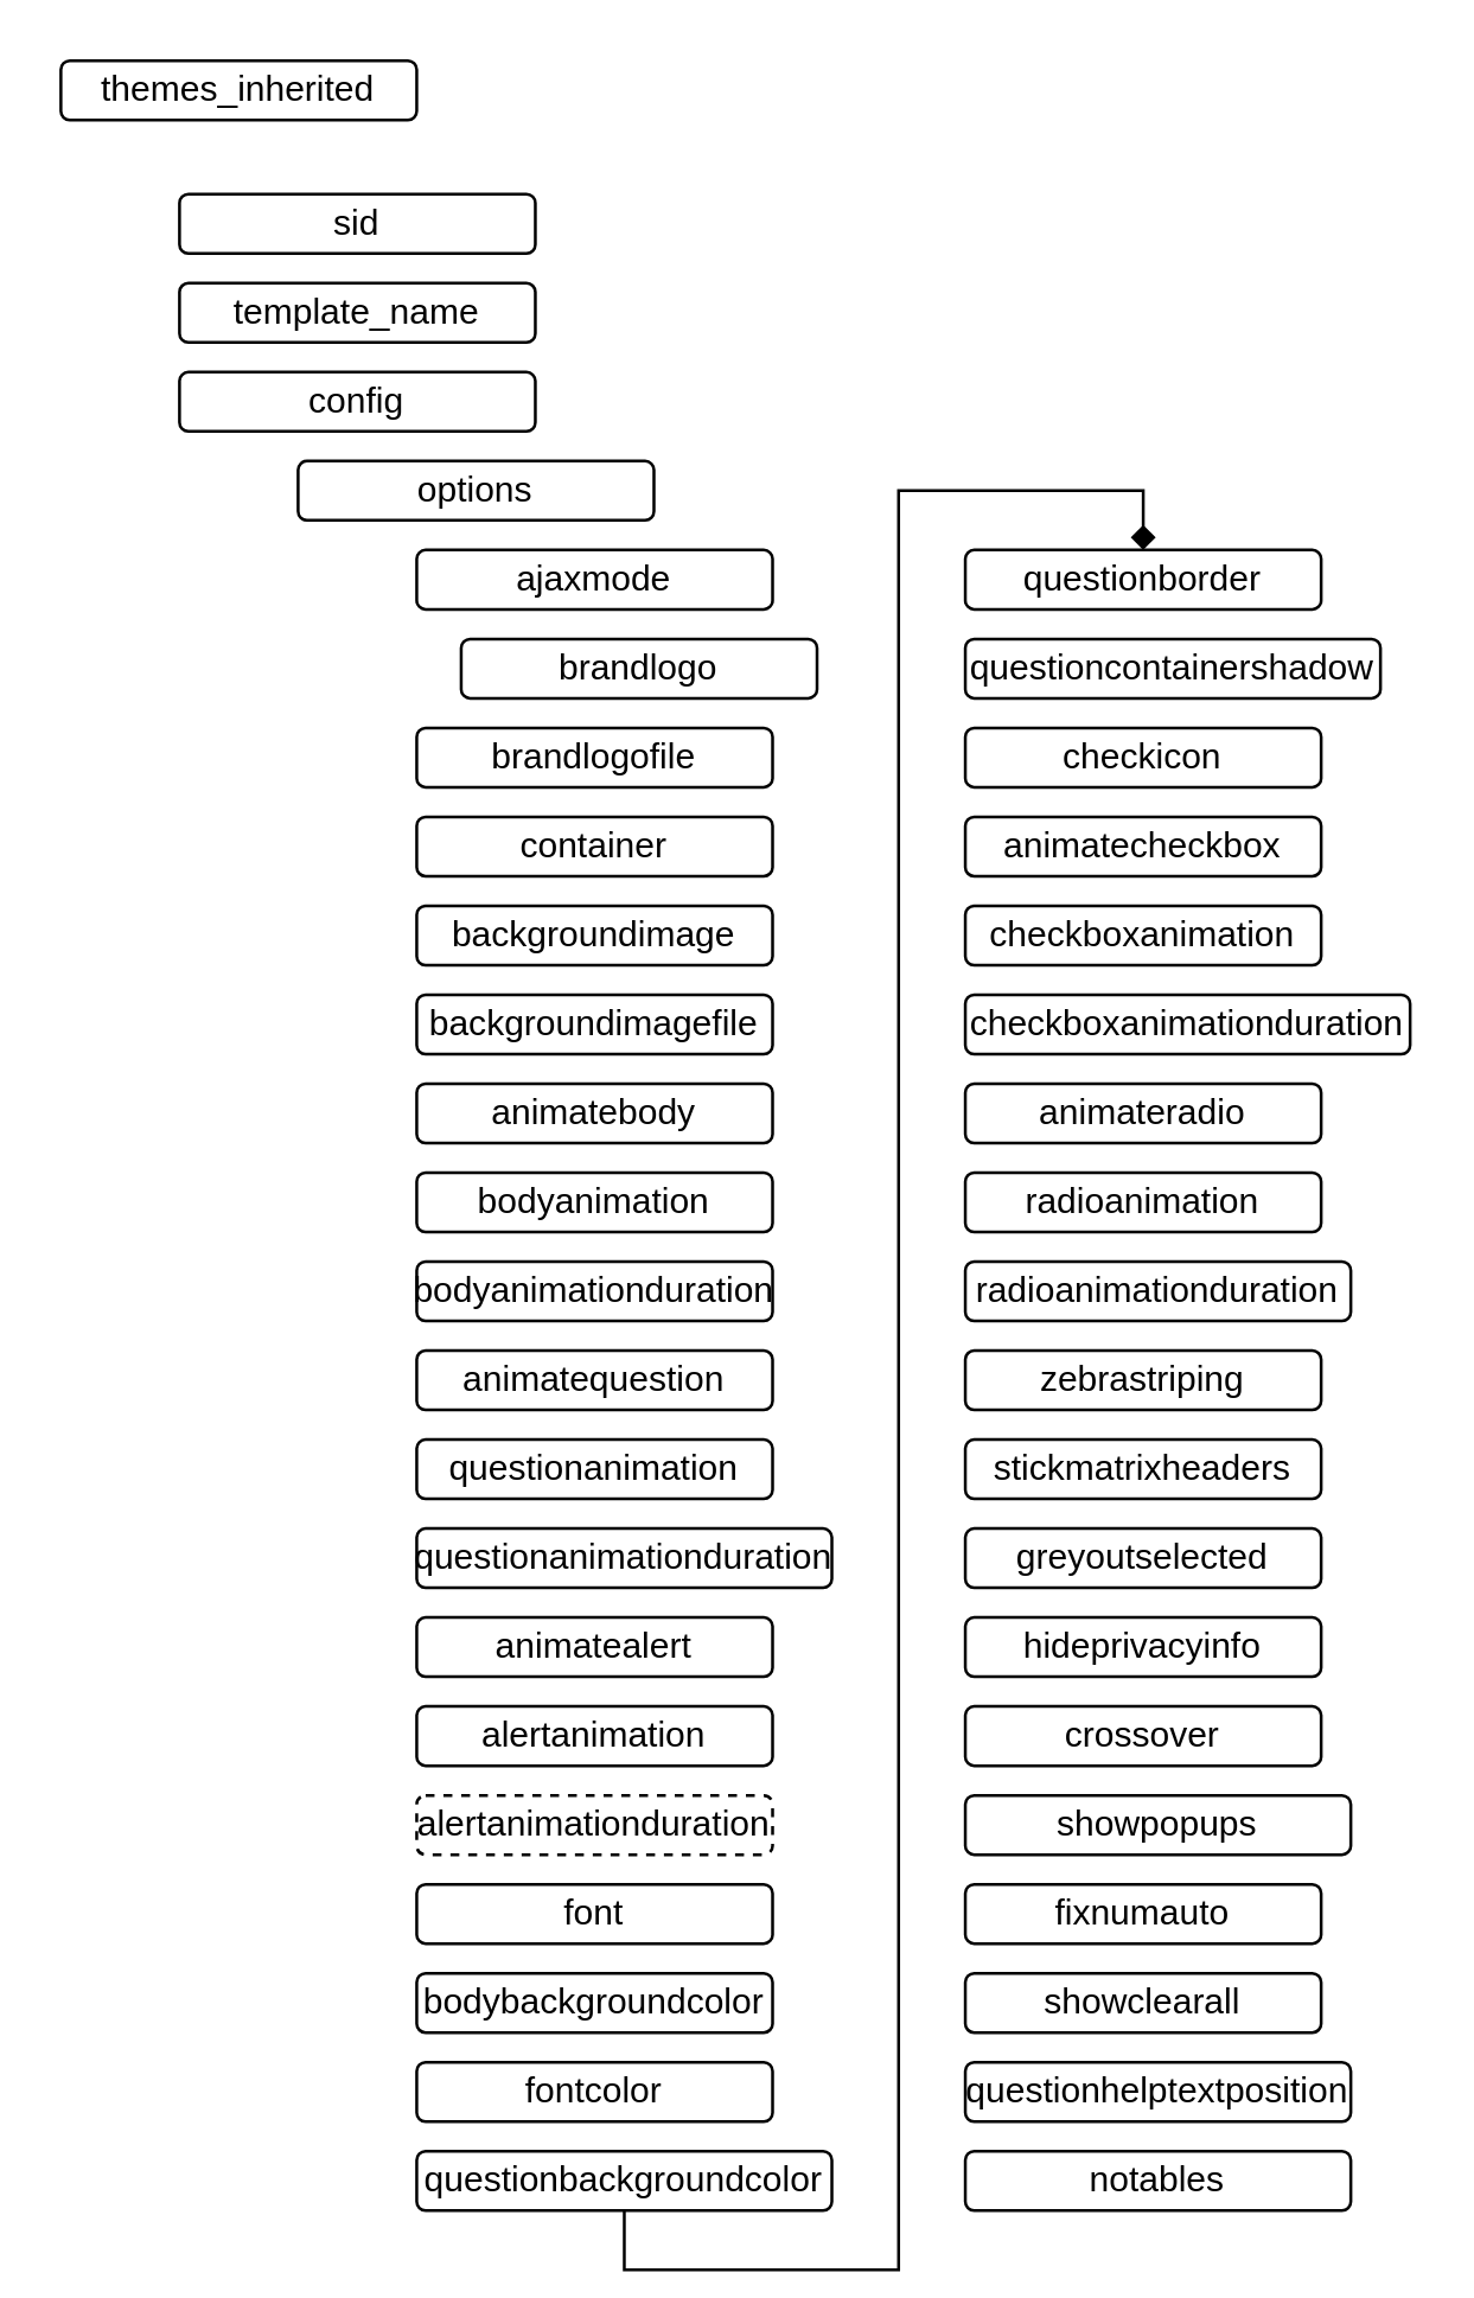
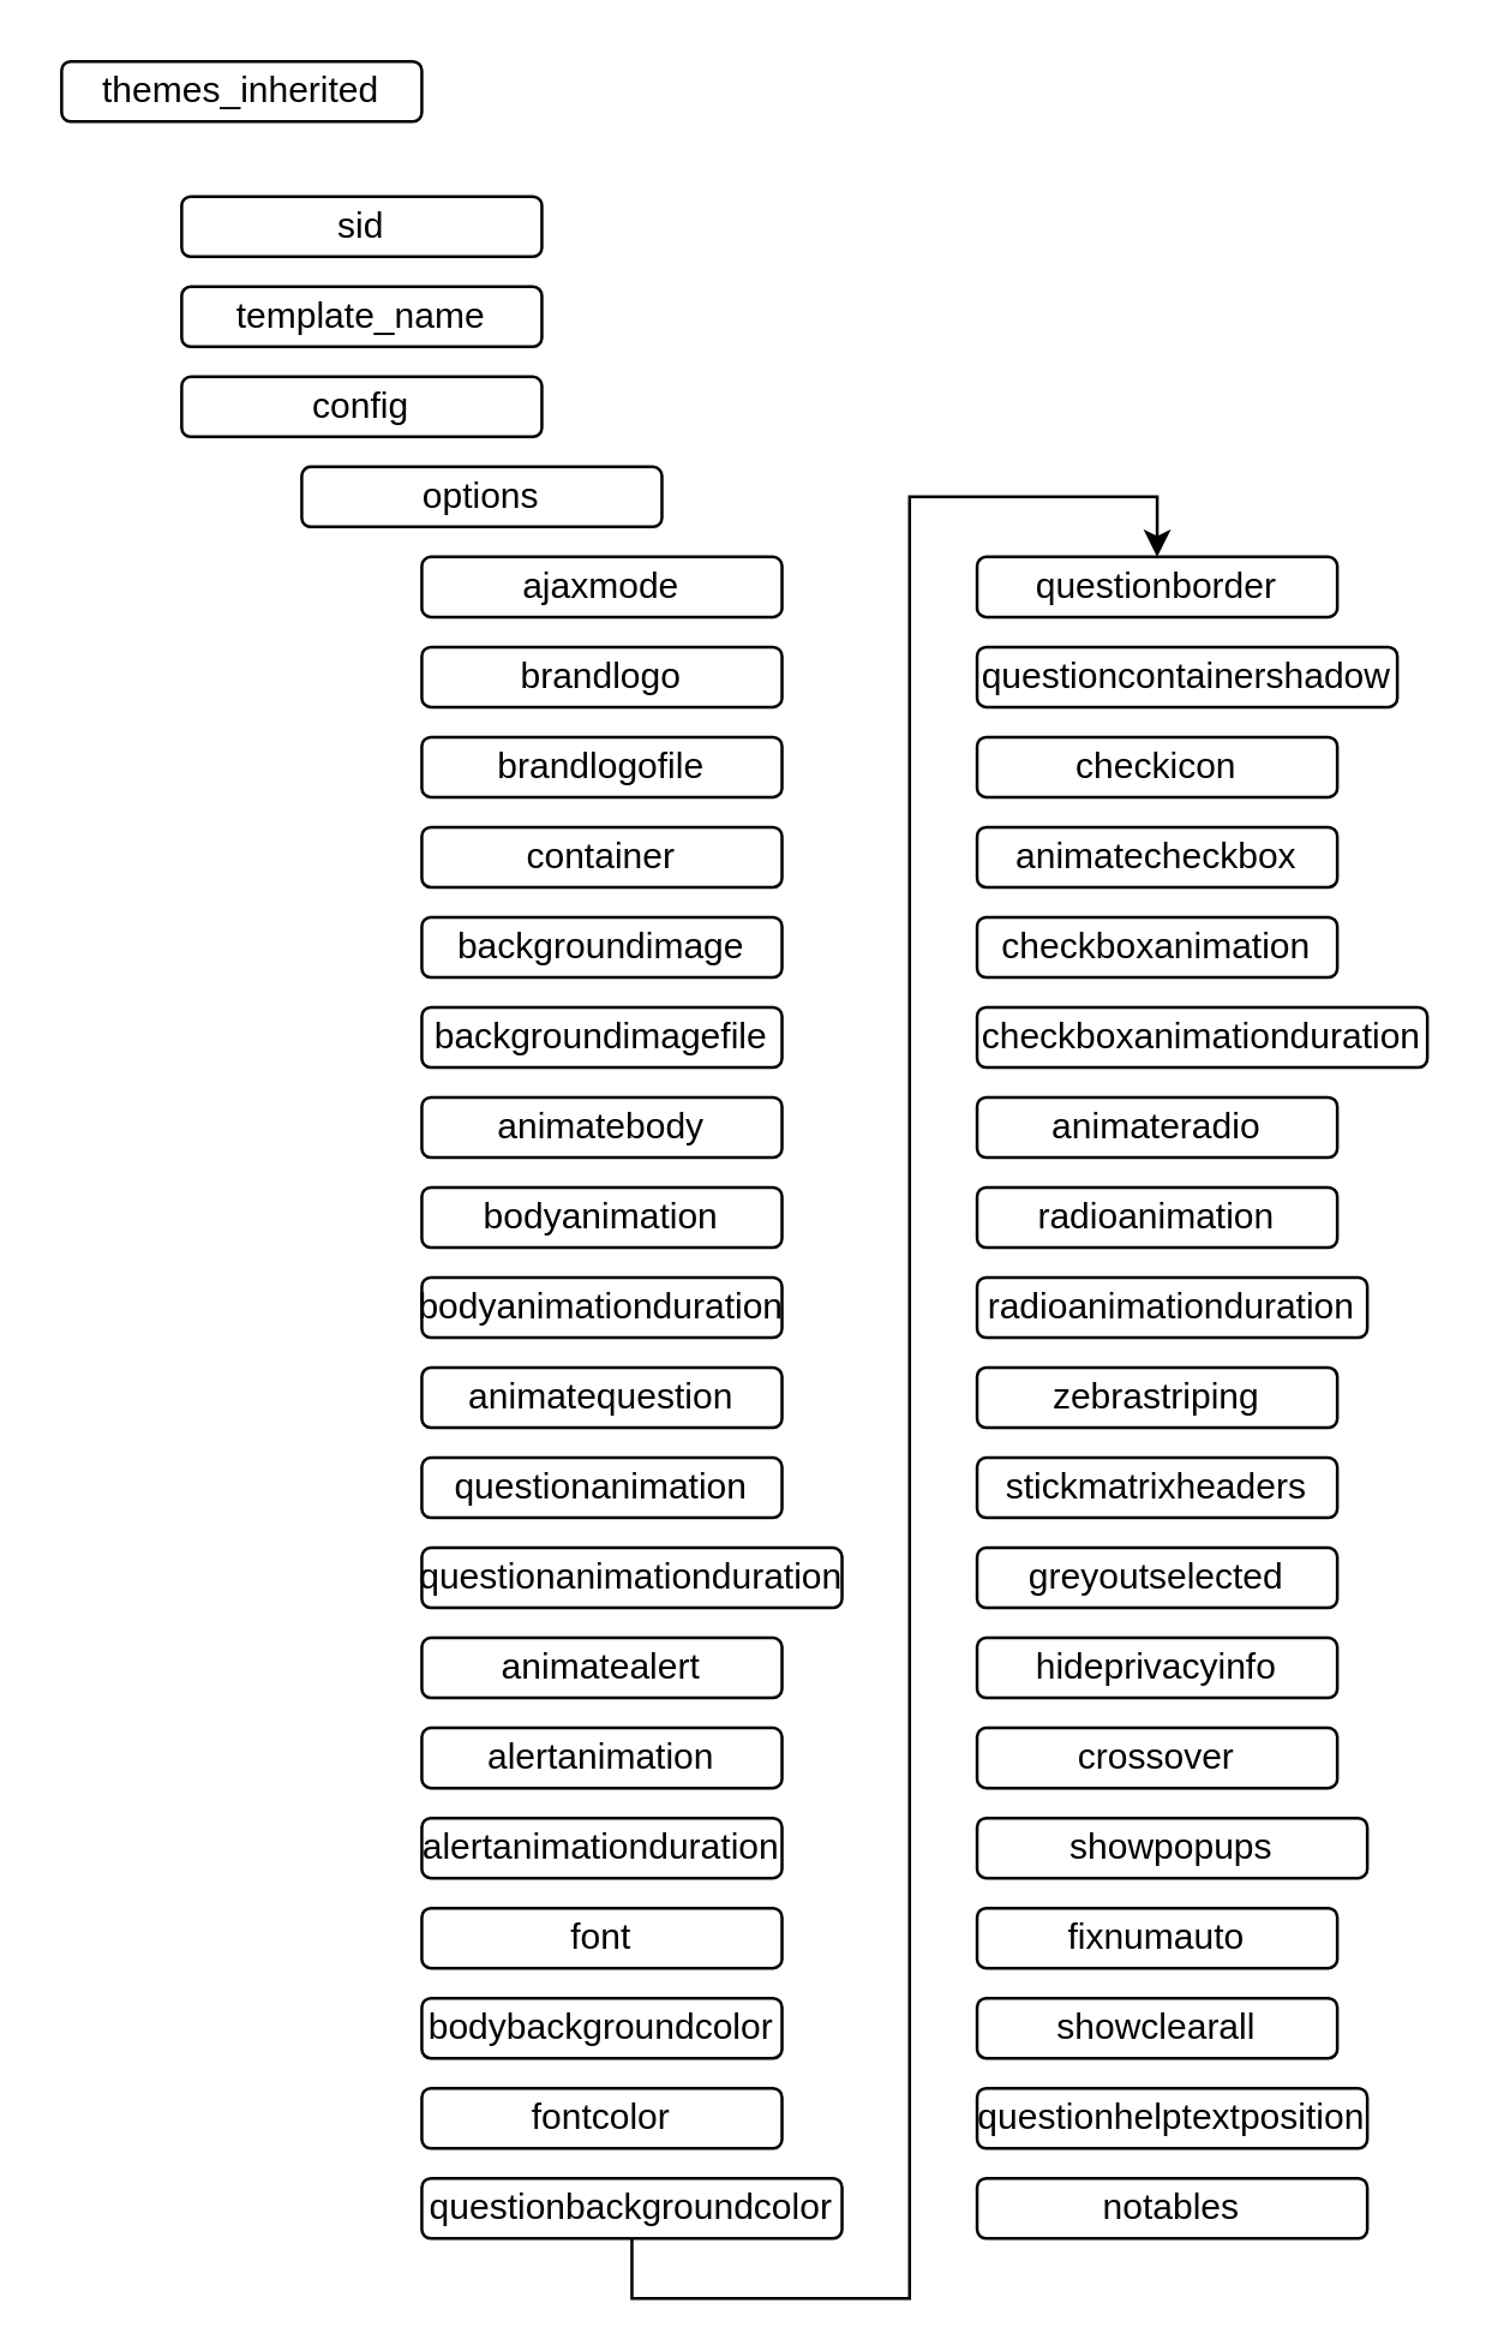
- <mxCell id="25" style="edgeStyle=orthogonalEdgeStyle;rounded=0;orthogonalLoop=1;jettySize=auto;html=1;exitX=0.5;exitY=1;exitDx=0;exitDy=0;entryX=0.5;entryY=0;entryDx=0;entryDy=0;endArrow=diamond;" parent="1" source="26" target="27" edge="1"><mxGeometry relative="1" as="geometry" /></mxCell>
+ <mxCell id="25" style="edgeStyle=orthogonalEdgeStyle;rounded=0;orthogonalLoop=1;jettySize=auto;html=1;exitX=0.5;exitY=1;exitDx=0;exitDy=0;entryX=0.5;entryY=0;entryDx=0;entryDy=0;" parent="1" source="26" target="27" edge="1"><mxGeometry relative="1" as="geometry" /></mxCell>
- <mxCell id="8" value="brandlogo" style="rounded=1;whiteSpace=wrap;html=1;" parent="1" vertex="1"><mxGeometry x="155" y="215" width="120" height="20" as="geometry" /></mxCell>
+ <mxCell id="8" value="brandlogo" style="rounded=1;whiteSpace=wrap;html=1;" parent="1" vertex="1"><mxGeometry x="140" y="215" width="120" height="20" as="geometry" /></mxCell>
- <mxCell id="21" value="alertanimationduration" style="rounded=1;whiteSpace=wrap;html=1;dashed=1;" parent="1" vertex="1"><mxGeometry x="140" y="605" width="120" height="20" as="geometry" /></mxCell>
+ <mxCell id="21" value="alertanimationduration" style="rounded=1;whiteSpace=wrap;html=1;" parent="1" vertex="1"><mxGeometry x="140" y="605" width="120" height="20" as="geometry" /></mxCell>
